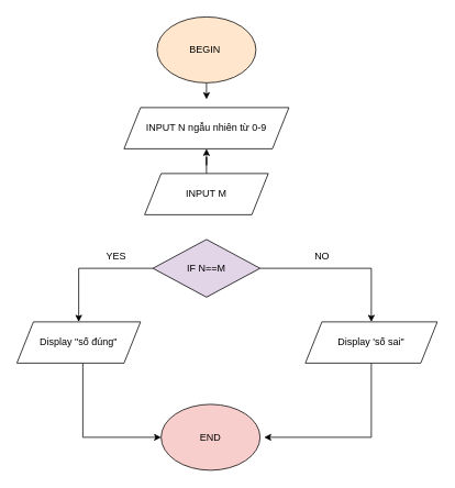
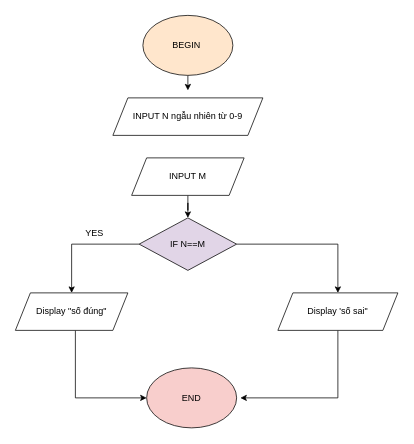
- <mxCell id="5" value="" style="edgeStyle=orthogonalEdgeStyle;rounded=0;orthogonalLoop=1;jettySize=auto;html=1;" parent="1" source="6" target="4" edge="1"><mxGeometry relative="1" as="geometry" /></mxCell>
+ <mxCell id="5" value="" style="edgeStyle=orthogonalEdgeStyle;rounded=0;orthogonalLoop=1;jettySize=auto;html=1;" parent="1" source="6" target="9" edge="1"><mxGeometry relative="1" as="geometry" /></mxCell>
- <mxCell id="16" value="YES" style="text;html=1;align=center;verticalAlign=middle;resizable=0;points=[];autosize=1;strokeColor=none;fillColor=none;" vertex="1" parent="1"><mxGeometry x="120" y="300" width="40" height="20" as="geometry" /></mxCell>
+ <mxCell id="16" value="YES" style="text;html=1;align=center;verticalAlign=middle;resizable=0;points=[];autosize=1;strokeColor=none;fillColor=none;" vertex="1" parent="1"><mxGeometry x="105" y="300" width="40" height="20" as="geometry" /></mxCell>
- <mxCell id="15" value="NO" style="text;html=1;align=center;verticalAlign=middle;resizable=0;points=[];autosize=1;strokeColor=none;fillColor=none;" vertex="1" parent="1"><mxGeometry x="375" y="300" width="30" height="20" as="geometry" /></mxCell>
